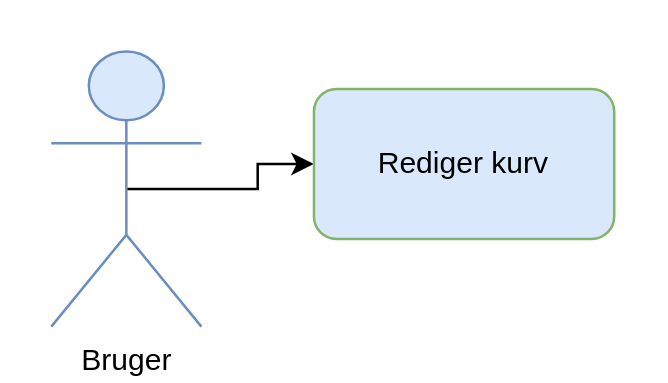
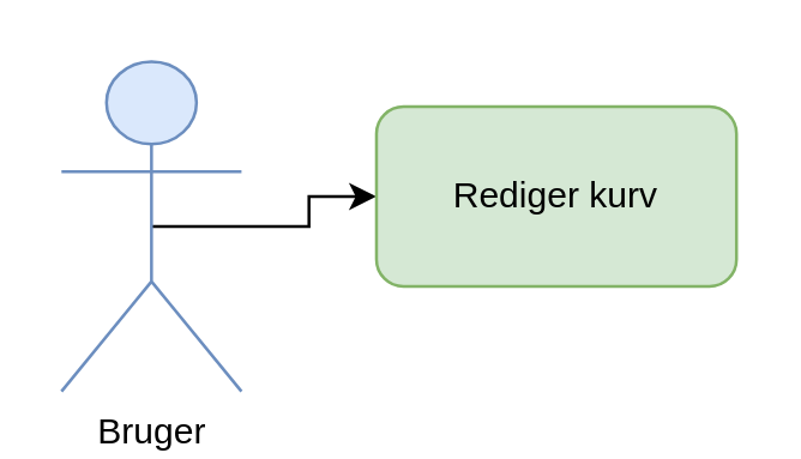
- <mxCell id="4" value="Rediger kurv" style="rounded=1;whiteSpace=wrap;html=1;fillColor=#dae8fc;strokeColor=#82b366;" parent="1" vertex="1"><mxGeometry x="125" y="35" width="120" height="60" as="geometry" /></mxCell>
+ <mxCell id="4" value="Rediger kurv" style="rounded=1;whiteSpace=wrap;html=1;fillColor=#d5e8d4;strokeColor=#82b366;" parent="1" vertex="1"><mxGeometry x="125" y="35" width="120" height="60" as="geometry" /></mxCell>
